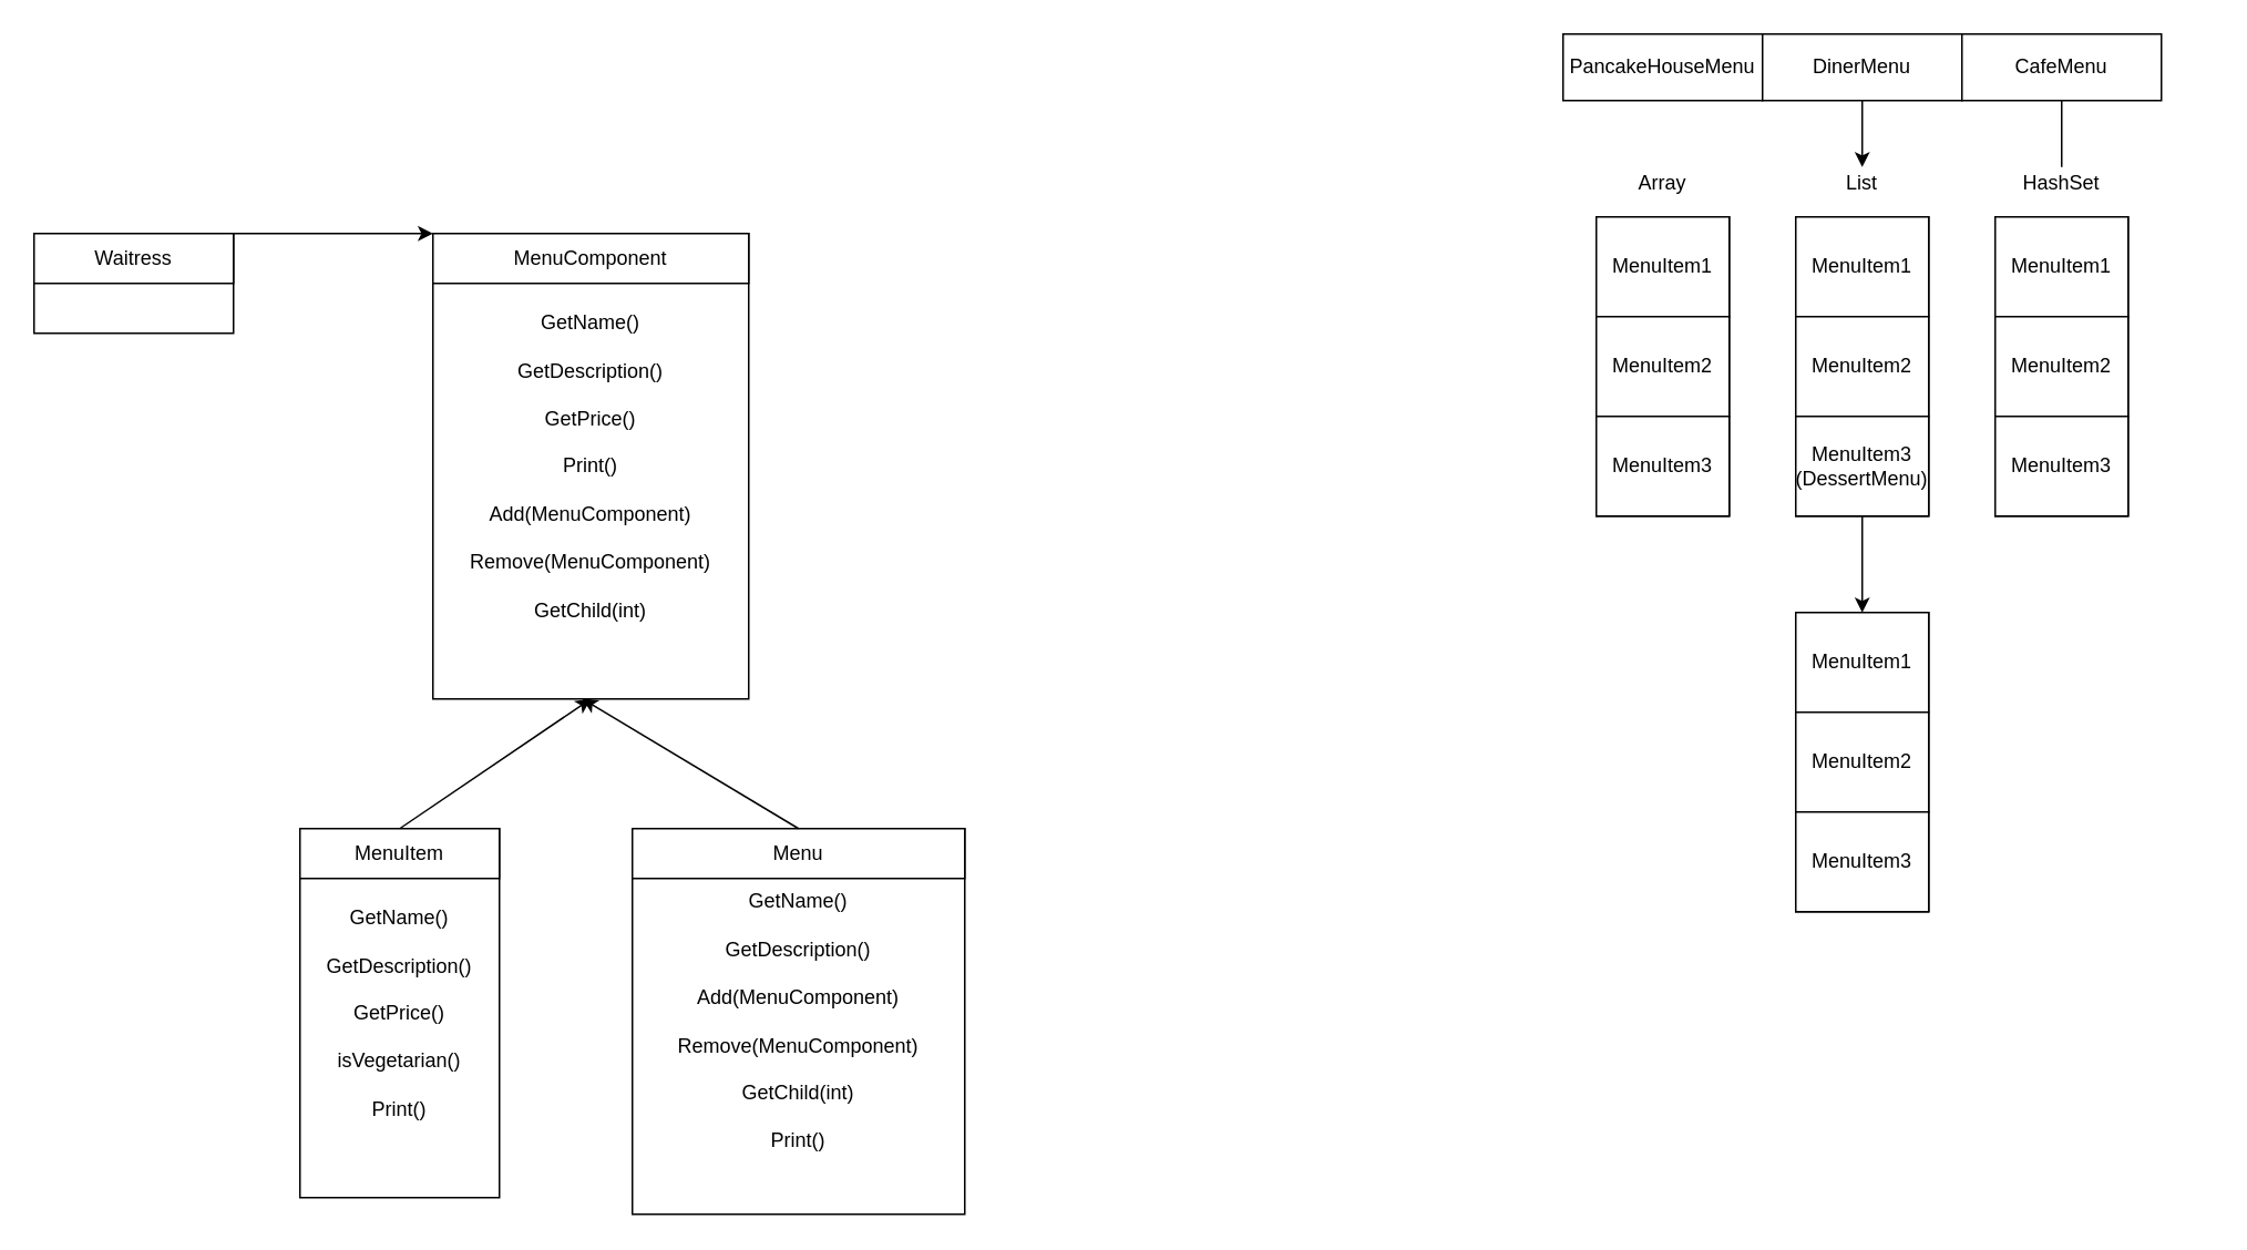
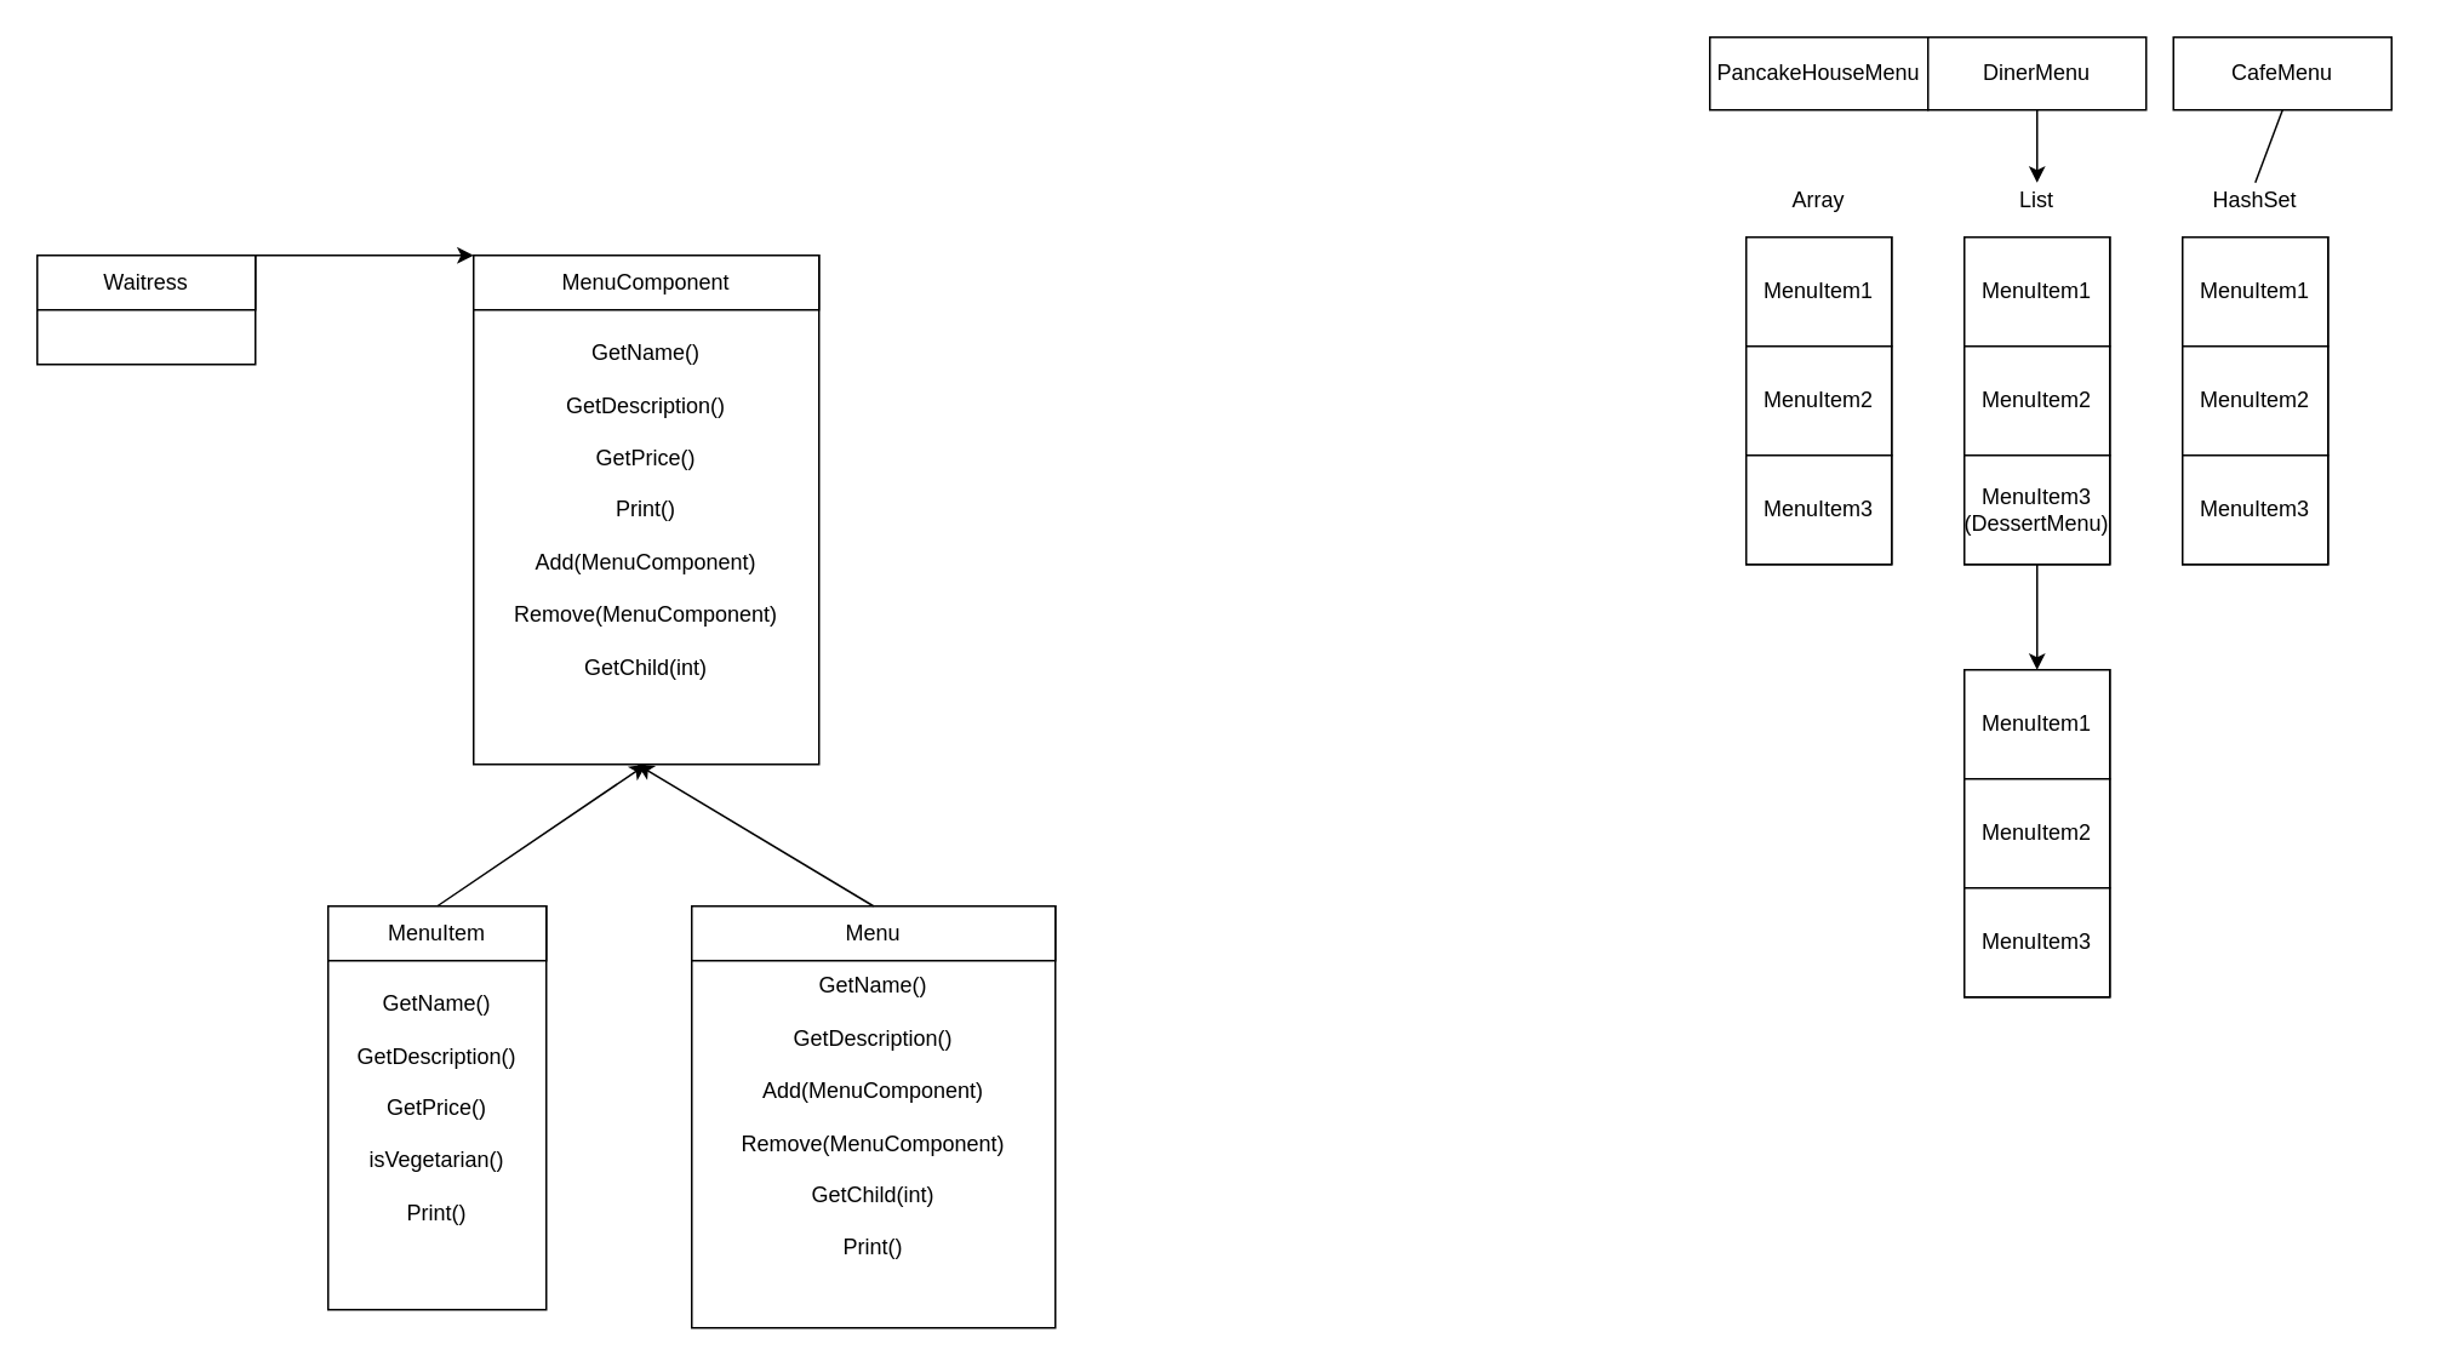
- <mxCell id="4" value="CafeMenu" style="rounded=0;whiteSpace=wrap;html=1;" vertex="1" parent="1"><mxGeometry x="1180" y="20" width="120" height="40" as="geometry" /></mxCell>
+ <mxCell id="4" value="CafeMenu" style="rounded=0;whiteSpace=wrap;html=1;" vertex="1" parent="1"><mxGeometry x="1195" y="20" width="120" height="40" as="geometry" /></mxCell>
